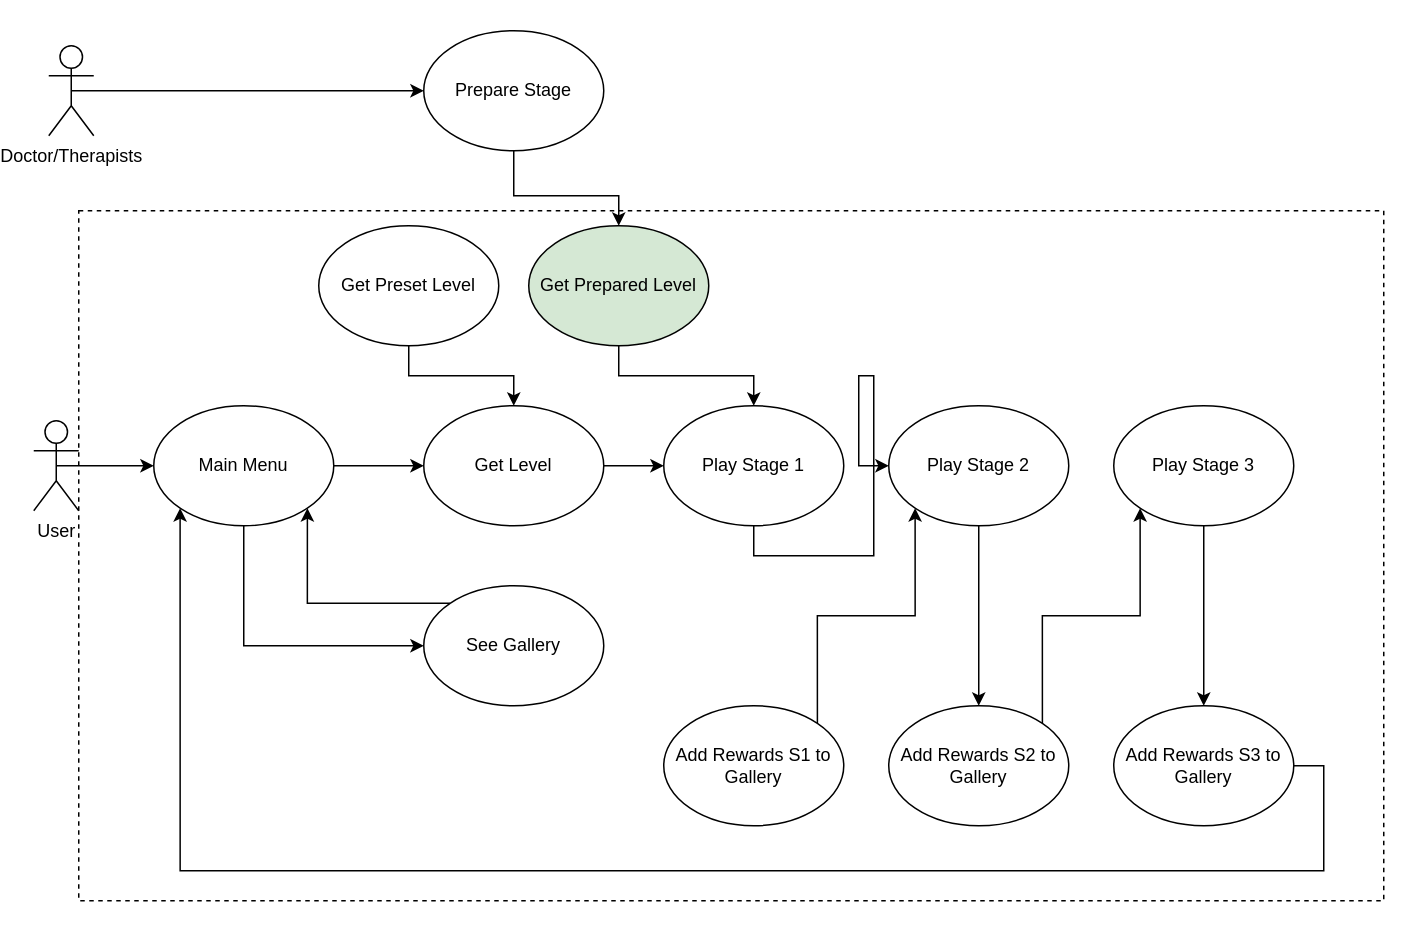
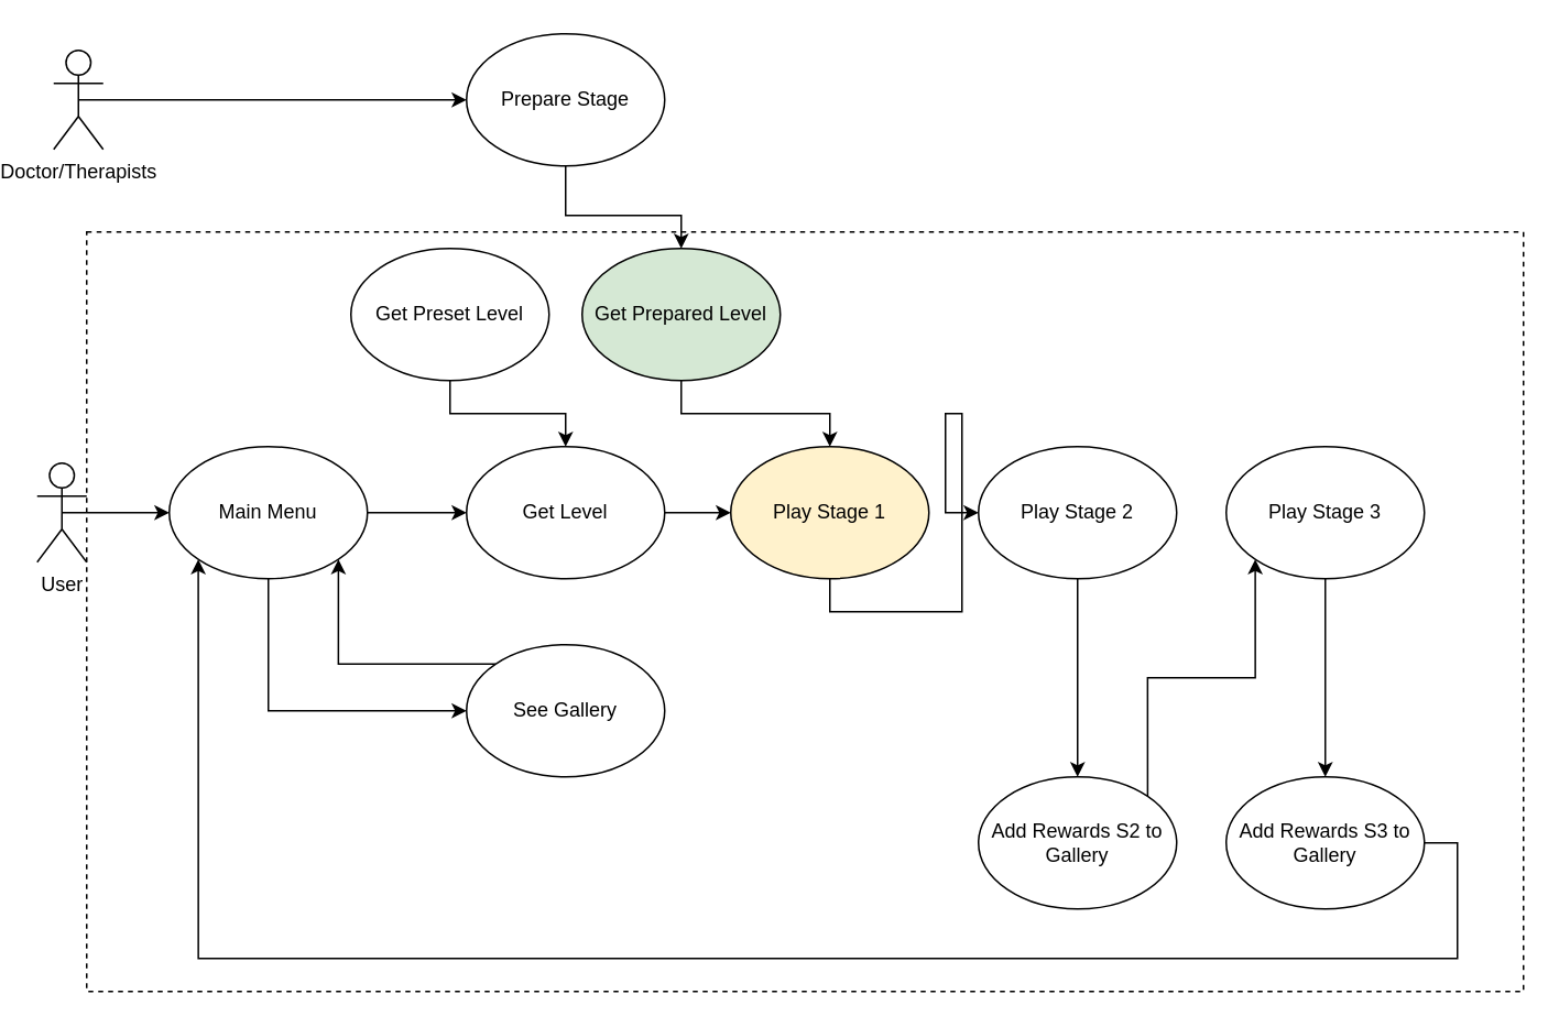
- <mxCell id="21" value="Play Stage 1" style="ellipse;whiteSpace=wrap;html=1;" vertex="1" parent="1"><mxGeometry x="440" y="270" width="120" height="80" as="geometry" /></mxCell>
+ <mxCell id="21" value="Play Stage 1" style="ellipse;whiteSpace=wrap;html=1;fillColor=#fff2cc;" vertex="1" parent="1"><mxGeometry x="440" y="270" width="120" height="80" as="geometry" /></mxCell>
- <mxCell id="27" style="edgeStyle=orthogonalEdgeStyle;rounded=0;orthogonalLoop=1;jettySize=auto;html=1;exitX=1;exitY=0;exitDx=0;exitDy=0;entryX=0;entryY=1;entryDx=0;entryDy=0;" edge="1" parent="1" source="28" target="23"><mxGeometry relative="1" as="geometry"><Array as="points"><mxPoint x="542" y="410" /><mxPoint x="608" y="410" /></Array></mxGeometry></mxCell>
- <mxCell id="28" value="Add Rewards S1 to Gallery" style="ellipse;whiteSpace=wrap;html=1;" vertex="1" parent="1"><mxGeometry x="440" y="470" width="120" height="80" as="geometry" /></mxCell>
